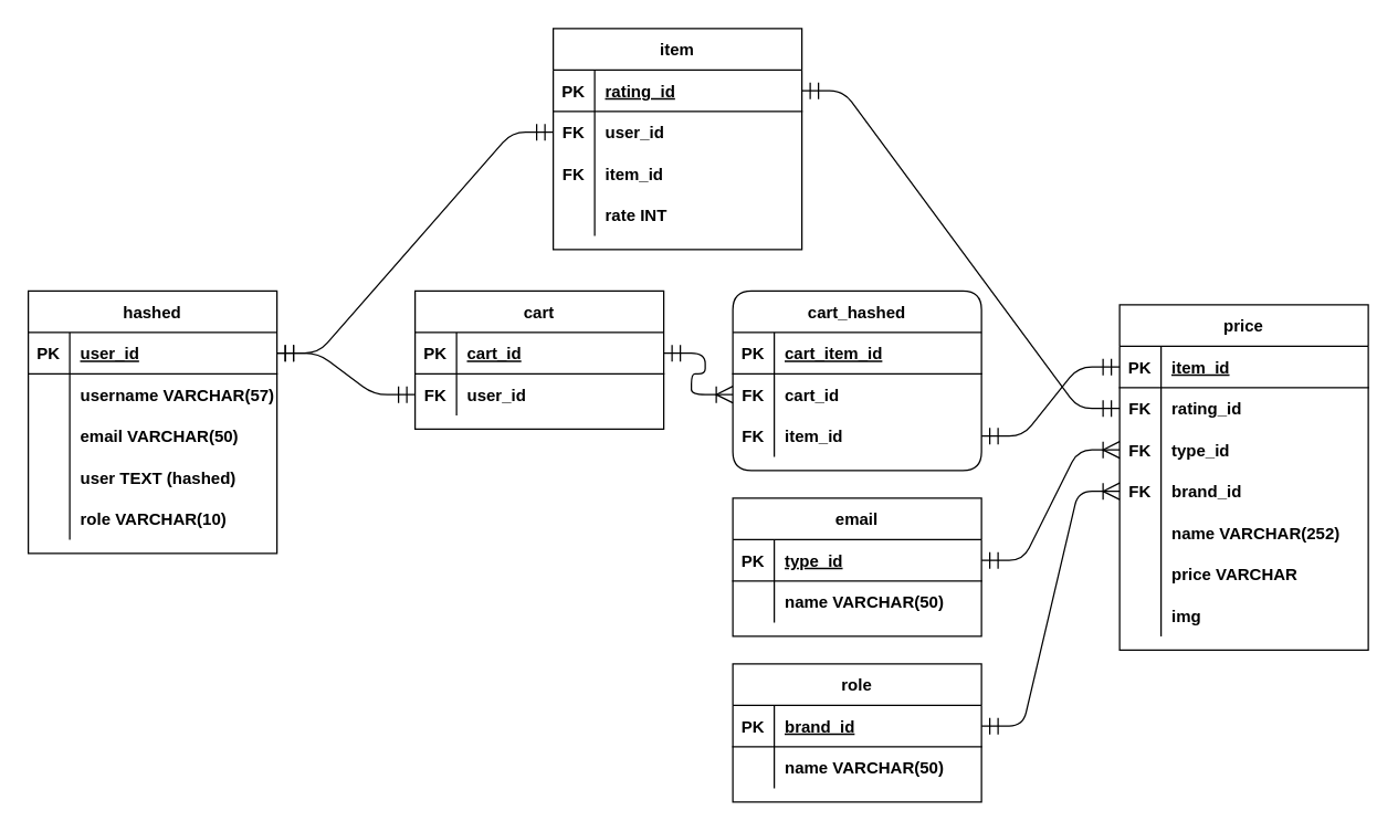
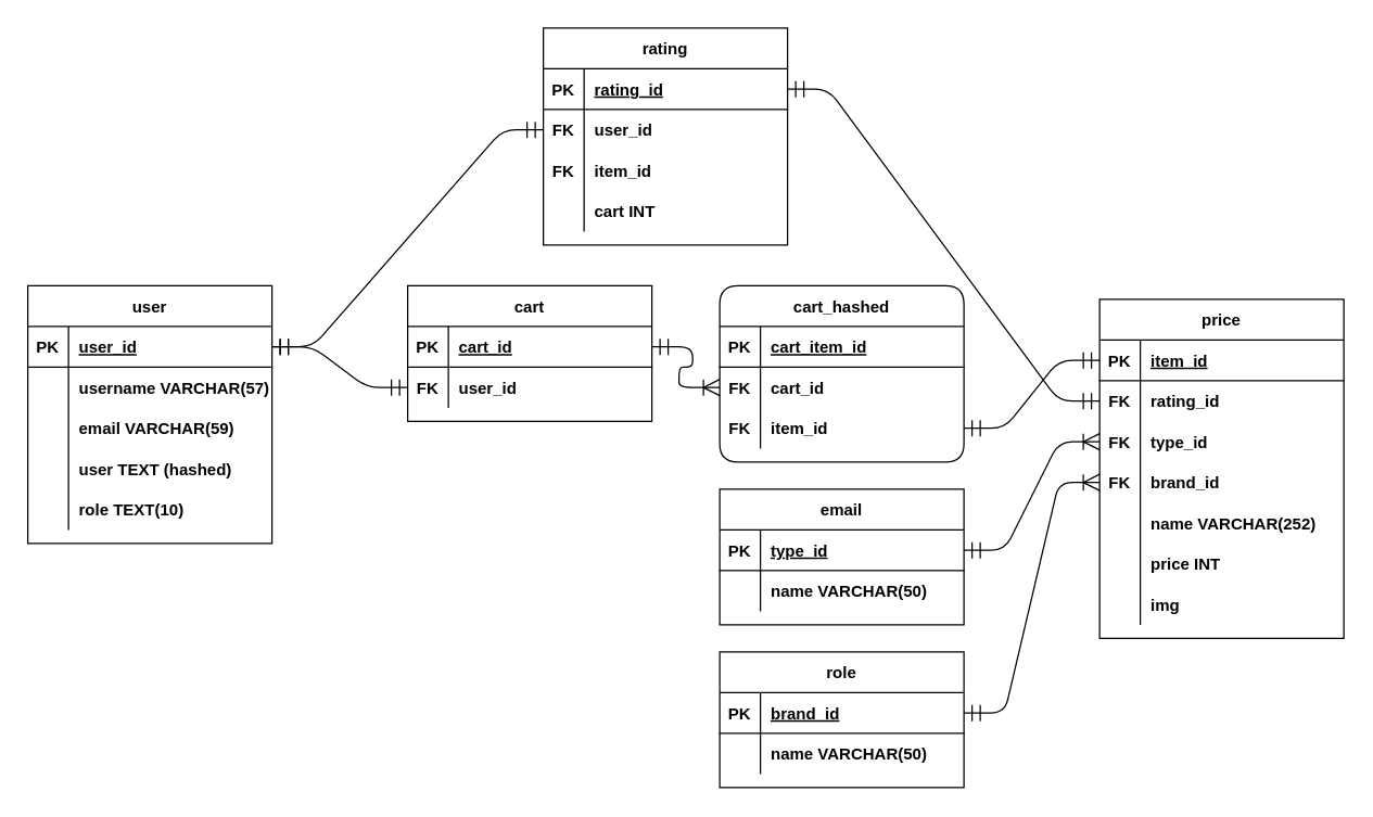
- <mxCell id="74" value="item" style="shape=table;startSize=30;container=1;collapsible=1;childLayout=tableLayout;fixedRows=1;rowLines=0;fontStyle=1;align=center;resizeLast=1;" parent="1" vertex="1"><mxGeometry x="400" y="20" width="180" height="160" as="geometry" /></mxCell>
+ <mxCell id="74" value="rating" style="shape=table;startSize=30;container=1;collapsible=1;childLayout=tableLayout;fixedRows=1;rowLines=0;fontStyle=1;align=center;resizeLast=1;" parent="1" vertex="1"><mxGeometry x="400" y="20" width="180" height="160" as="geometry" /></mxCell>
- <mxCell id="86" value="rate INT" style="shape=partialRectangle;connectable=0;fillColor=none;top=0;left=0;bottom=0;right=0;align=left;spacingLeft=6;overflow=hidden;fontStyle=1" parent="84" vertex="1"><mxGeometry x="30" width="150" height="30" as="geometry"><mxRectangle width="150" height="30" as="alternateBounds" /></mxGeometry></mxCell>
+ <mxCell id="86" value="cart INT" style="shape=partialRectangle;connectable=0;fillColor=none;top=0;left=0;bottom=0;right=0;align=left;spacingLeft=6;overflow=hidden;fontStyle=1" parent="84" vertex="1"><mxGeometry x="30" width="150" height="30" as="geometry"><mxRectangle width="150" height="30" as="alternateBounds" /></mxGeometry></mxCell>
- <mxCell id="2" value="hashed" style="shape=table;startSize=30;container=1;collapsible=1;childLayout=tableLayout;fixedRows=1;rowLines=0;fontStyle=1;align=center;resizeLast=1;" parent="1" vertex="1"><mxGeometry x="20" y="210" width="180" height="190" as="geometry" /></mxCell>
+ <mxCell id="2" value="user" style="shape=table;startSize=30;container=1;collapsible=1;childLayout=tableLayout;fixedRows=1;rowLines=0;fontStyle=1;align=center;resizeLast=1;" parent="1" vertex="1"><mxGeometry x="20" y="210" width="180" height="190" as="geometry" /></mxCell>
- <mxCell id="11" value="email VARCHAR(50)" style="shape=partialRectangle;connectable=0;fillColor=none;top=0;left=0;bottom=0;right=0;align=left;spacingLeft=6;overflow=hidden;fontStyle=1" parent="9" vertex="1"><mxGeometry x="30" width="150" height="30" as="geometry"><mxRectangle width="150" height="30" as="alternateBounds" /></mxGeometry></mxCell>
+ <mxCell id="11" value="email VARCHAR(59)" style="shape=partialRectangle;connectable=0;fillColor=none;top=0;left=0;bottom=0;right=0;align=left;spacingLeft=6;overflow=hidden;fontStyle=1" parent="9" vertex="1"><mxGeometry x="30" width="150" height="30" as="geometry"><mxRectangle width="150" height="30" as="alternateBounds" /></mxGeometry></mxCell>
- <mxCell id="17" value="role VARCHAR(10)" style="shape=partialRectangle;connectable=0;fillColor=none;top=0;left=0;bottom=0;right=0;align=left;spacingLeft=6;overflow=hidden;fontStyle=1" parent="15" vertex="1"><mxGeometry x="30" width="150" height="30" as="geometry"><mxRectangle width="150" height="30" as="alternateBounds" /></mxGeometry></mxCell>
+ <mxCell id="17" value="role TEXT(10)" style="shape=partialRectangle;connectable=0;fillColor=none;top=0;left=0;bottom=0;right=0;align=left;spacingLeft=6;overflow=hidden;fontStyle=1" parent="15" vertex="1"><mxGeometry x="30" width="150" height="30" as="geometry"><mxRectangle width="150" height="30" as="alternateBounds" /></mxGeometry></mxCell>
- <mxCell id="43" value="price VARCHAR" style="shape=partialRectangle;connectable=0;fillColor=none;top=0;left=0;bottom=0;right=0;align=left;spacingLeft=6;overflow=hidden;fontStyle=1" parent="41" vertex="1"><mxGeometry x="30.0" width="150.0" height="30" as="geometry"><mxRectangle width="150.0" height="30" as="alternateBounds" /></mxGeometry></mxCell>
+ <mxCell id="43" value="price INT" style="shape=partialRectangle;connectable=0;fillColor=none;top=0;left=0;bottom=0;right=0;align=left;spacingLeft=6;overflow=hidden;fontStyle=1" parent="41" vertex="1"><mxGeometry x="30.0" width="150.0" height="30" as="geometry"><mxRectangle width="150.0" height="30" as="alternateBounds" /></mxGeometry></mxCell>
